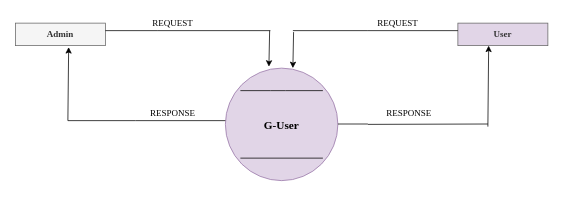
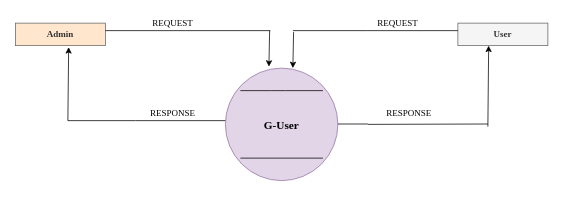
- <mxCell id="3" value="&lt;b style=&quot;font-size: 12px;&quot;&gt;&lt;font style=&quot;font-size: 12px;&quot;&gt;Admin&lt;/font&gt;&lt;/b&gt;" style="rounded=0;whiteSpace=wrap;html=1;labelBackgroundColor=none;fillColor=#f5f5f5;strokeColor=#666666;fontSize=12;fontColor=#333333;glass=0;strokeWidth=1;fontFamily=Lucida Console;" parent="1" vertex="1"><mxGeometry x="20" y="30" width="120" height="30" as="geometry" /></mxCell>
+ <mxCell id="3" value="&lt;b style=&quot;font-size: 12px;&quot;&gt;&lt;font style=&quot;font-size: 12px;&quot;&gt;Admin&lt;/font&gt;&lt;/b&gt;" style="rounded=0;whiteSpace=wrap;html=1;labelBackgroundColor=none;fillColor=#ffe6cc;strokeColor=#666666;fontSize=12;fontColor=#333333;glass=0;strokeWidth=1;fontFamily=Lucida Console;" parent="1" vertex="1"><mxGeometry x="20" y="30" width="120" height="30" as="geometry" /></mxCell>
- <mxCell id="4" value="&lt;b style=&quot;font-size: 12px&quot;&gt;&lt;font style=&quot;font-size: 12px&quot;&gt;User&lt;/font&gt;&lt;/b&gt;" style="rounded=0;whiteSpace=wrap;html=1;labelBackgroundColor=none;fillColor=#e1d5e7;strokeColor=#666666;fontSize=12;fontColor=#333333;fontFamily=Lucida Console;" parent="1" vertex="1"><mxGeometry x="610" y="30" width="120" height="30" as="geometry" /></mxCell>
+ <mxCell id="4" value="&lt;b style=&quot;font-size: 12px&quot;&gt;&lt;font style=&quot;font-size: 12px&quot;&gt;User&lt;/font&gt;&lt;/b&gt;" style="rounded=0;whiteSpace=wrap;html=1;labelBackgroundColor=none;fillColor=#f5f5f5;strokeColor=#666666;fontSize=12;fontColor=#333333;fontFamily=Lucida Console;" parent="1" vertex="1"><mxGeometry x="610" y="30" width="120" height="30" as="geometry" /></mxCell>
